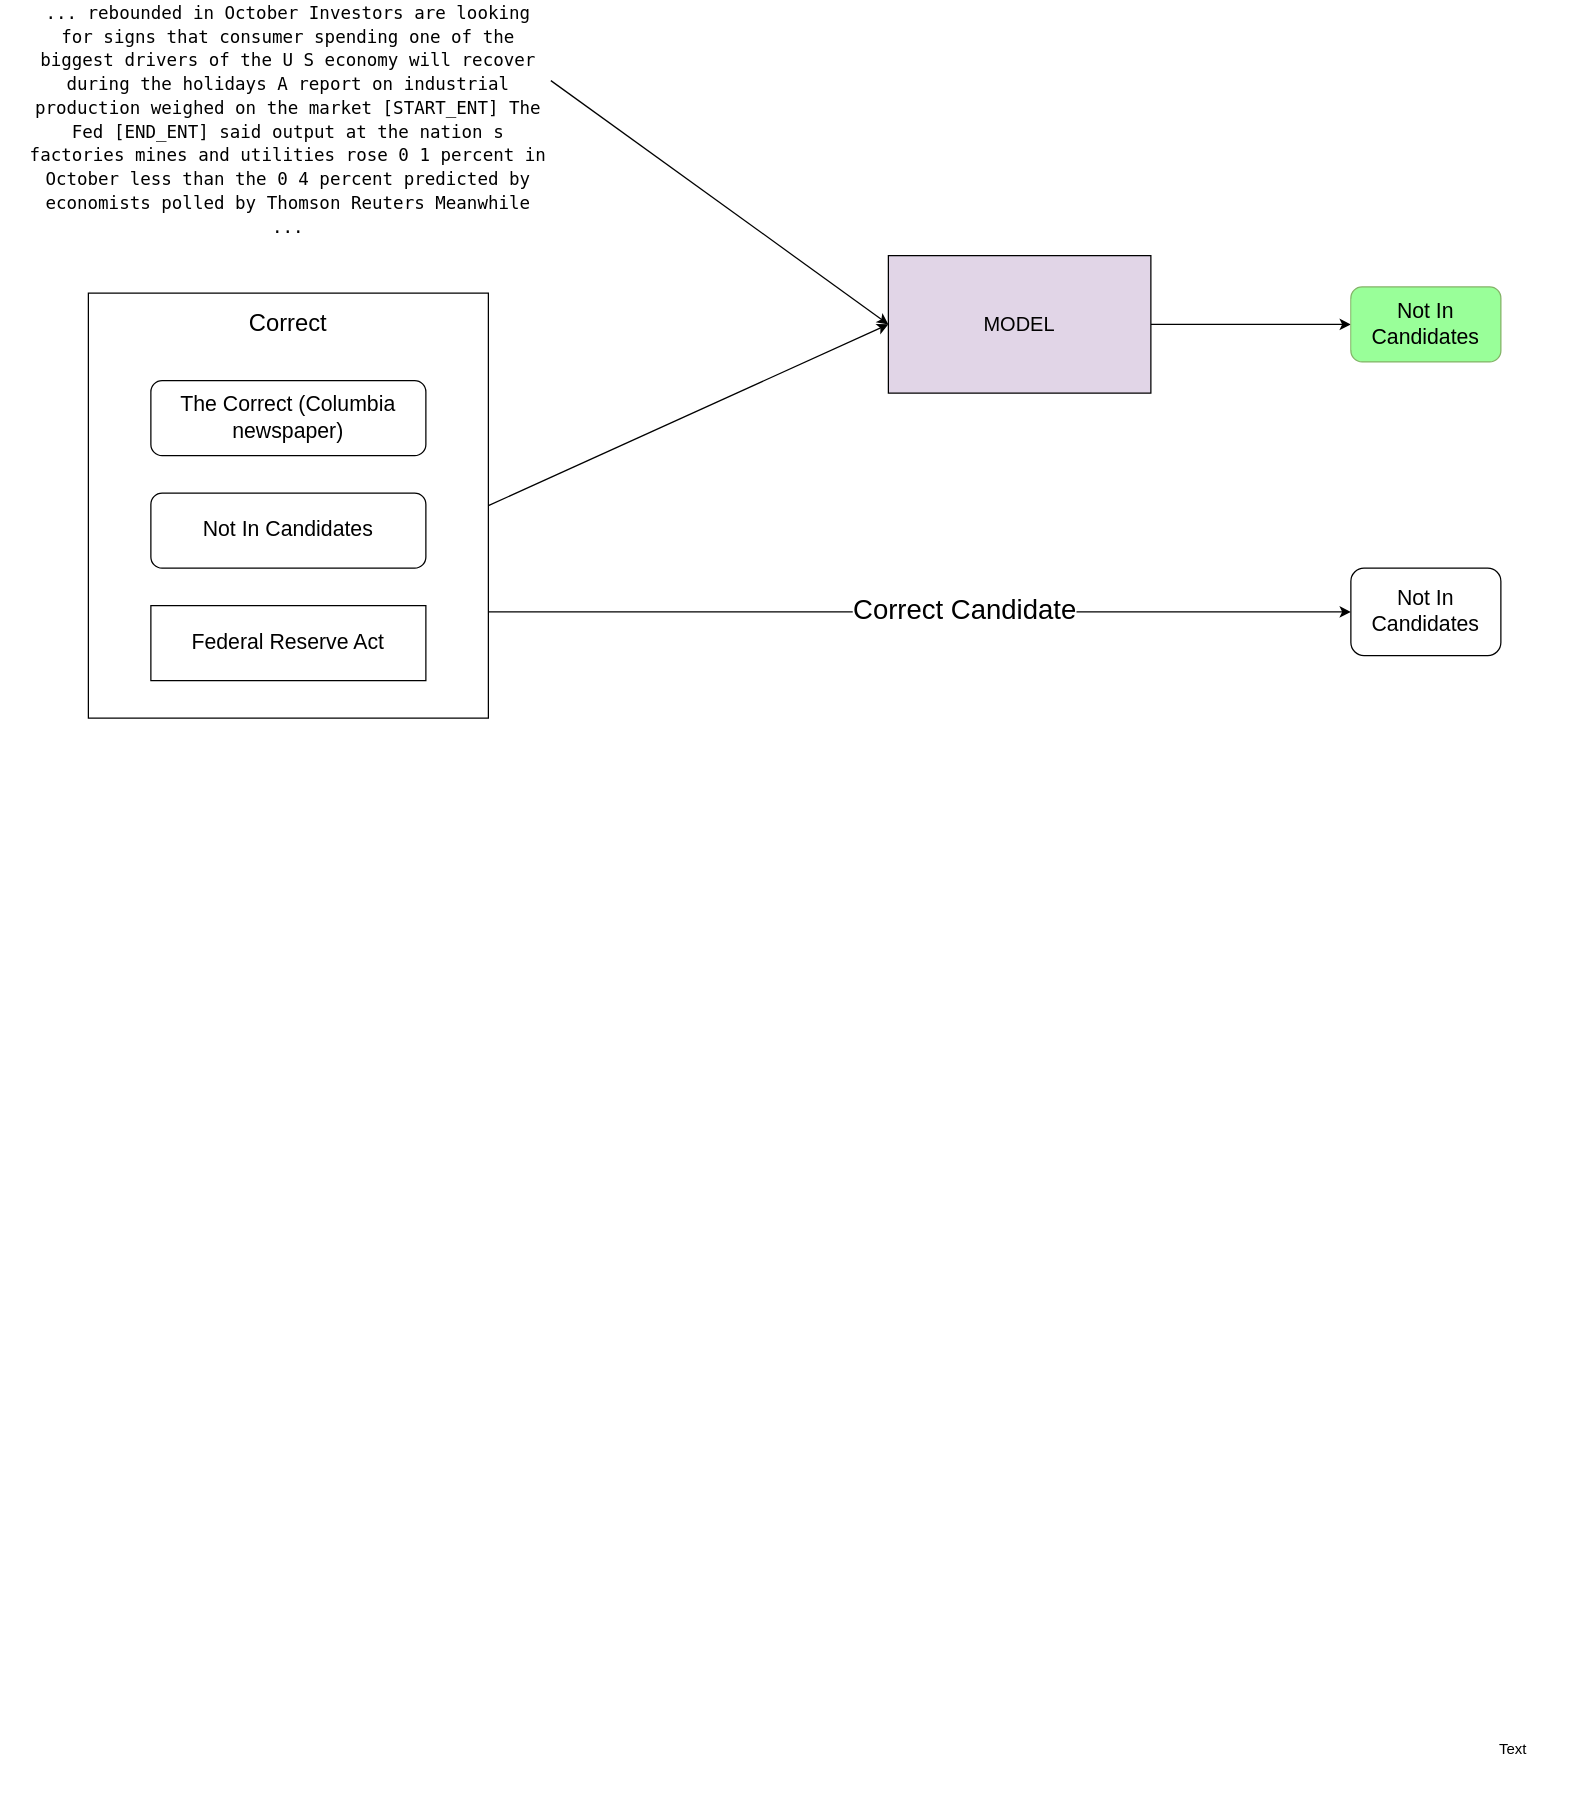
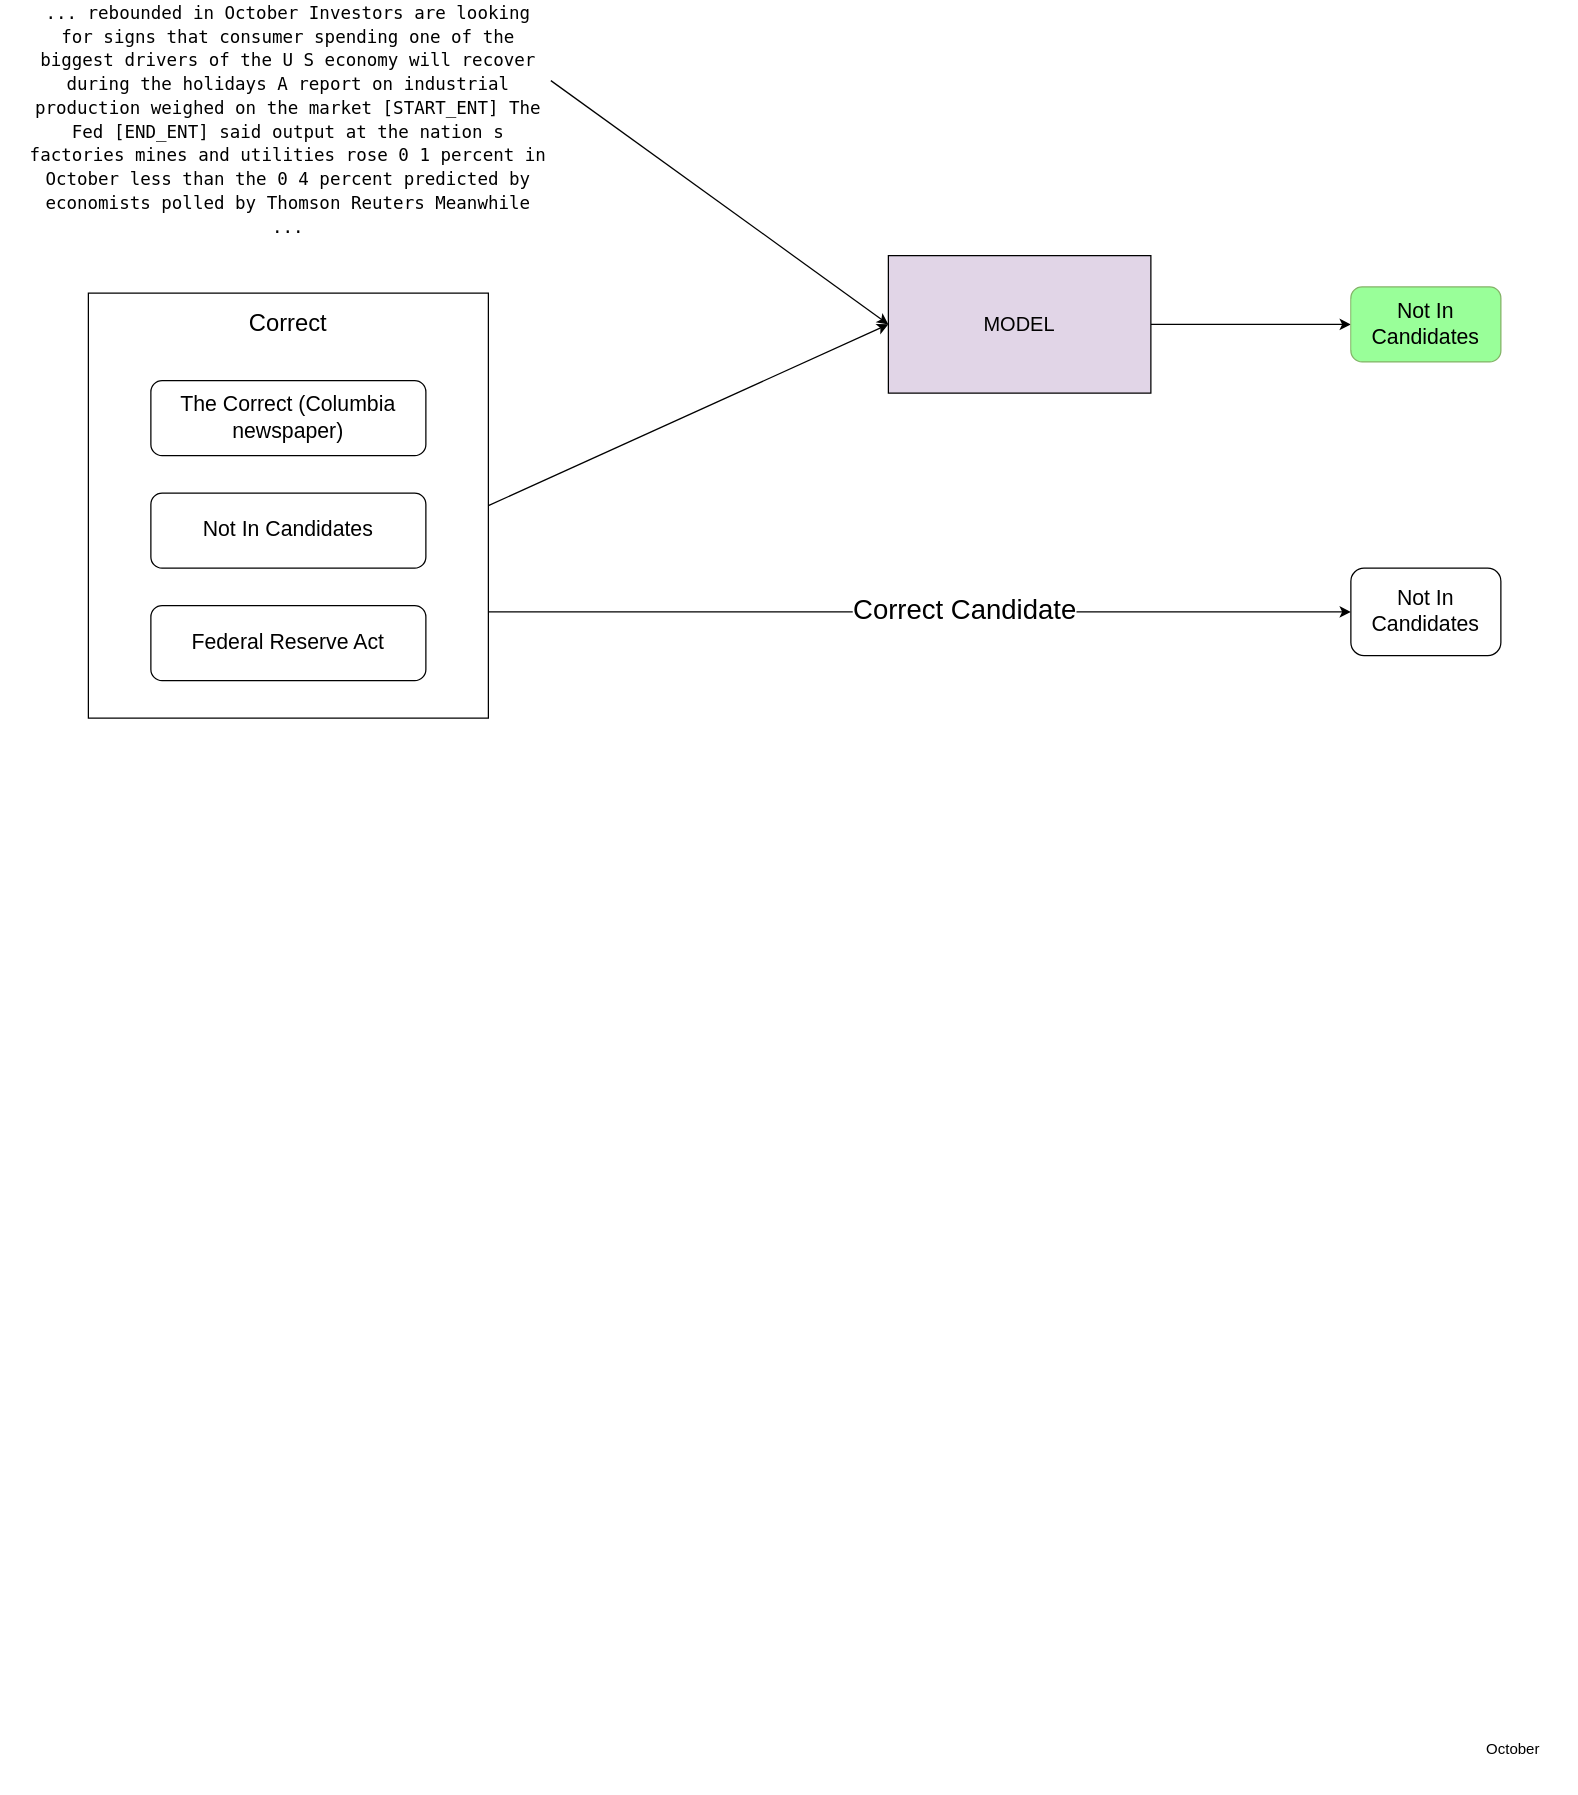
- <mxCell id="8" value="&lt;font style=&quot;font-size: 17px;&quot;&gt;Federal Reserve Act&lt;/font&gt;" style="whiteSpace=wrap;html=1;rounded=0;" vertex="1" parent="1"><mxGeometry x="120" y="440" width="220" height="60" as="geometry" /></mxCell>
+ <mxCell id="8" value="&lt;font style=&quot;font-size: 17px;&quot;&gt;Federal Reserve Act&lt;/font&gt;" style="rounded=1;whiteSpace=wrap;html=1;" vertex="1" parent="1"><mxGeometry x="120" y="440" width="220" height="60" as="geometry" /></mxCell>
- <mxCell id="3" value="Text" style="text;html=1;strokeColor=none;fillColor=none;align=center;verticalAlign=middle;whiteSpace=wrap;rounded=0;" vertex="1" parent="1"><mxGeometry x="1180" y="1340" width="60" height="30" as="geometry" /></mxCell>
+ <mxCell id="3" value="October" style="text;html=1;strokeColor=none;fillColor=none;align=center;verticalAlign=middle;whiteSpace=wrap;rounded=0;" vertex="1" parent="1"><mxGeometry x="1180" y="1340" width="60" height="30" as="geometry" /></mxCell>
